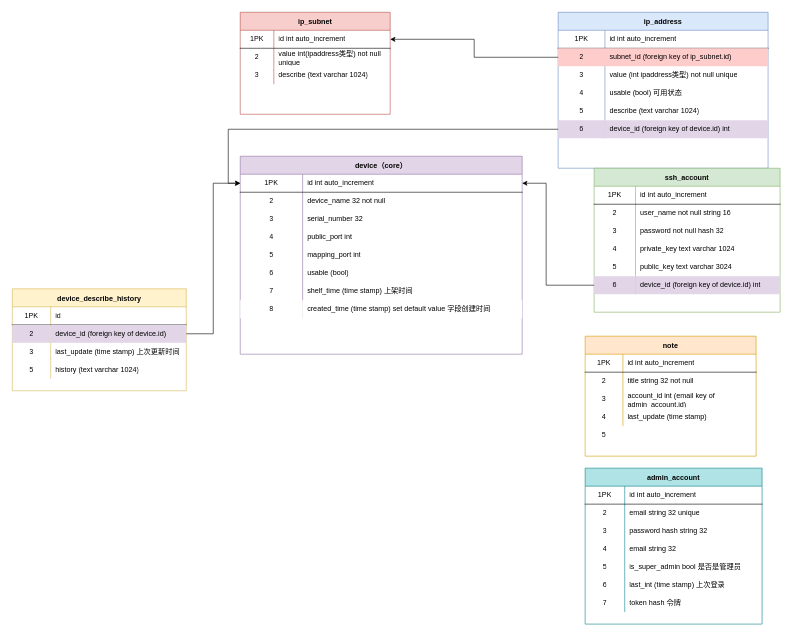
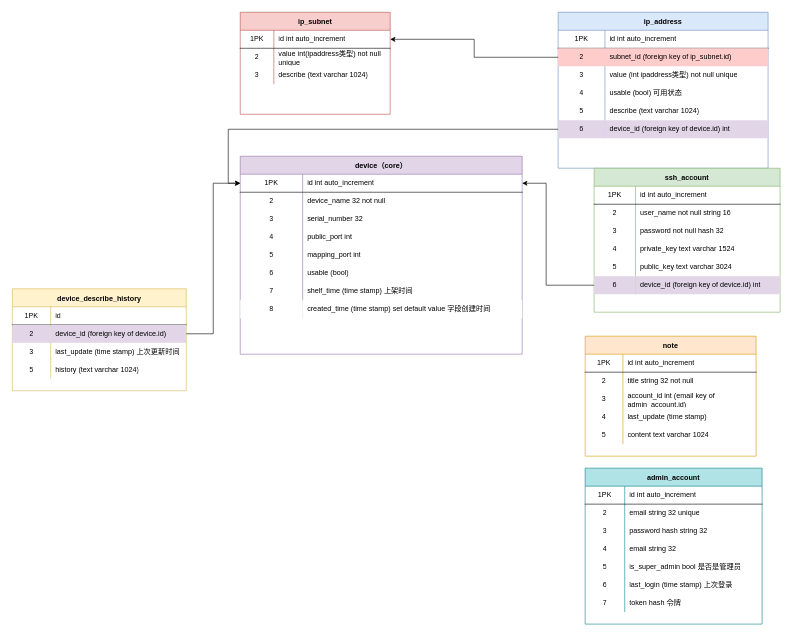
- <mxCell id="70" value="private_key text varchar 1024" style="shape=partialRectangle;html=1;whiteSpace=wrap;connectable=0;fillColor=none;top=0;left=0;bottom=0;right=0;align=left;spacingLeft=6;overflow=hidden;" vertex="1" parent="68"><mxGeometry x="69" width="241" height="30" as="geometry" /></mxCell>
+ <mxCell id="70" value="private_key text varchar 1524" style="shape=partialRectangle;html=1;whiteSpace=wrap;connectable=0;fillColor=none;top=0;left=0;bottom=0;right=0;align=left;spacingLeft=6;overflow=hidden;" vertex="1" parent="68"><mxGeometry x="69" width="241" height="30" as="geometry" /></mxCell>
+ <mxCell id="94" value="content text varchar 1024" style="shape=partialRectangle;html=1;whiteSpace=wrap;connectable=0;fillColor=none;top=0;left=0;bottom=0;right=0;align=left;spacingLeft=6;overflow=hidden;" vertex="1" parent="92"><mxGeometry x="63" width="222" height="30" as="geometry" /></mxCell>
- <mxCell id="113" value="last_int (time stamp) 上次登录" style="shape=partialRectangle;html=1;whiteSpace=wrap;connectable=0;fillColor=none;top=0;left=0;bottom=0;right=0;align=left;spacingLeft=6;overflow=hidden;" vertex="1" parent="111"><mxGeometry x="66" width="229" height="30" as="geometry" /></mxCell>
+ <mxCell id="113" value="last_login (time stamp) 上次登录" style="shape=partialRectangle;html=1;whiteSpace=wrap;connectable=0;fillColor=none;top=0;left=0;bottom=0;right=0;align=left;spacingLeft=6;overflow=hidden;" vertex="1" parent="111"><mxGeometry x="66" width="229" height="30" as="geometry" /></mxCell>
